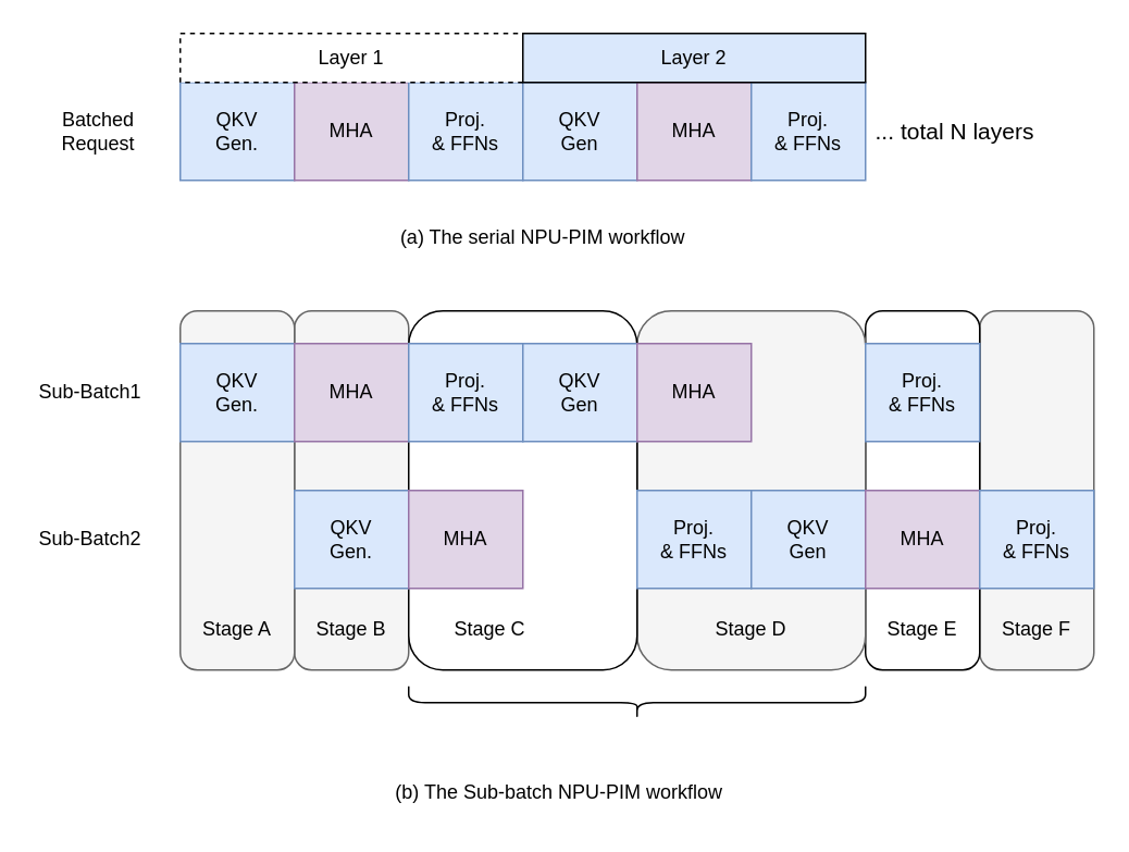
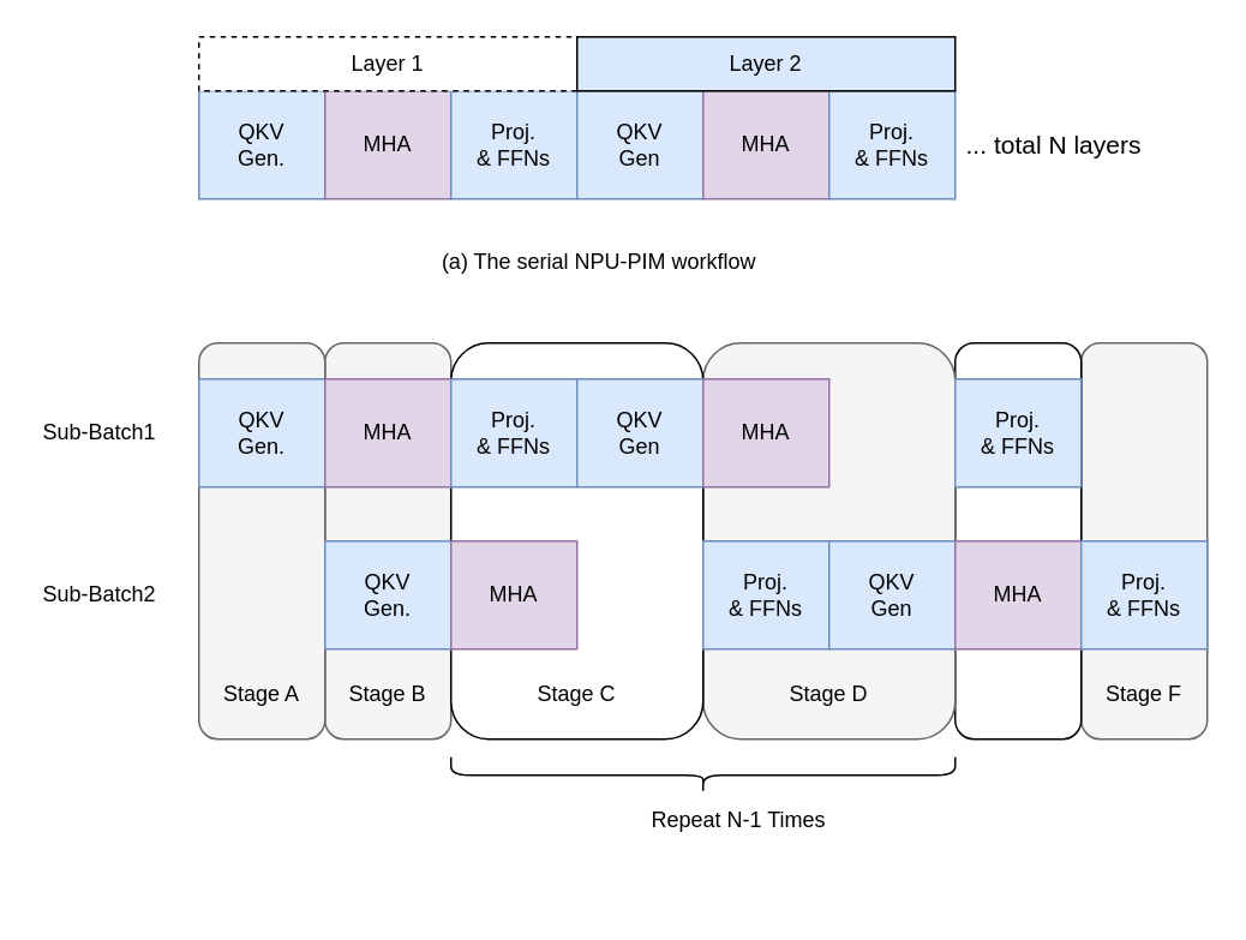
- <mxCell id="28" value="Batched&lt;br&gt;Request" style="text;html=1;strokeColor=none;fillColor=none;align=center;verticalAlign=middle;whiteSpace=wrap;rounded=0;" parent="1" vertex="1"><mxGeometry x="30" y="65" width="60" height="30" as="geometry" /></mxCell>
- <mxCell id="33" value="Stage C" style="text;html=1;strokeColor=none;fillColor=none;align=center;verticalAlign=middle;whiteSpace=wrap;rounded=0;" parent="1" vertex="1"><mxGeometry x="270" y="370" width="60" height="30" as="geometry" /></mxCell>
+ <mxCell id="33" value="Stage C" style="text;html=1;strokeColor=none;fillColor=none;align=center;verticalAlign=middle;whiteSpace=wrap;rounded=0;" parent="1" vertex="1"><mxGeometry x="290" y="370" width="60" height="30" as="geometry" /></mxCell>
- <mxCell id="35" value="Stage E" style="text;html=1;strokeColor=none;fillColor=none;align=center;verticalAlign=middle;whiteSpace=wrap;rounded=0;" parent="1" vertex="1"><mxGeometry x="535" y="370" width="60" height="30" as="geometry" /></mxCell>
+ <mxCell id="39" value="Repeat N-1 Times" style="text;html=1;strokeColor=none;fillColor=none;align=center;verticalAlign=middle;whiteSpace=wrap;rounded=0;" parent="1" vertex="1"><mxGeometry x="350" y="440" width="120" height="30" as="geometry" /></mxCell>
- <mxCell id="27" value="(b) The Sub-batch NPU-PIM workflow" style="text;html=1;strokeColor=none;fillColor=none;align=center;verticalAlign=middle;whiteSpace=wrap;rounded=0;" parent="1" vertex="1"><mxGeometry x="195" y="470" width="295" height="30" as="geometry" /></mxCell>
